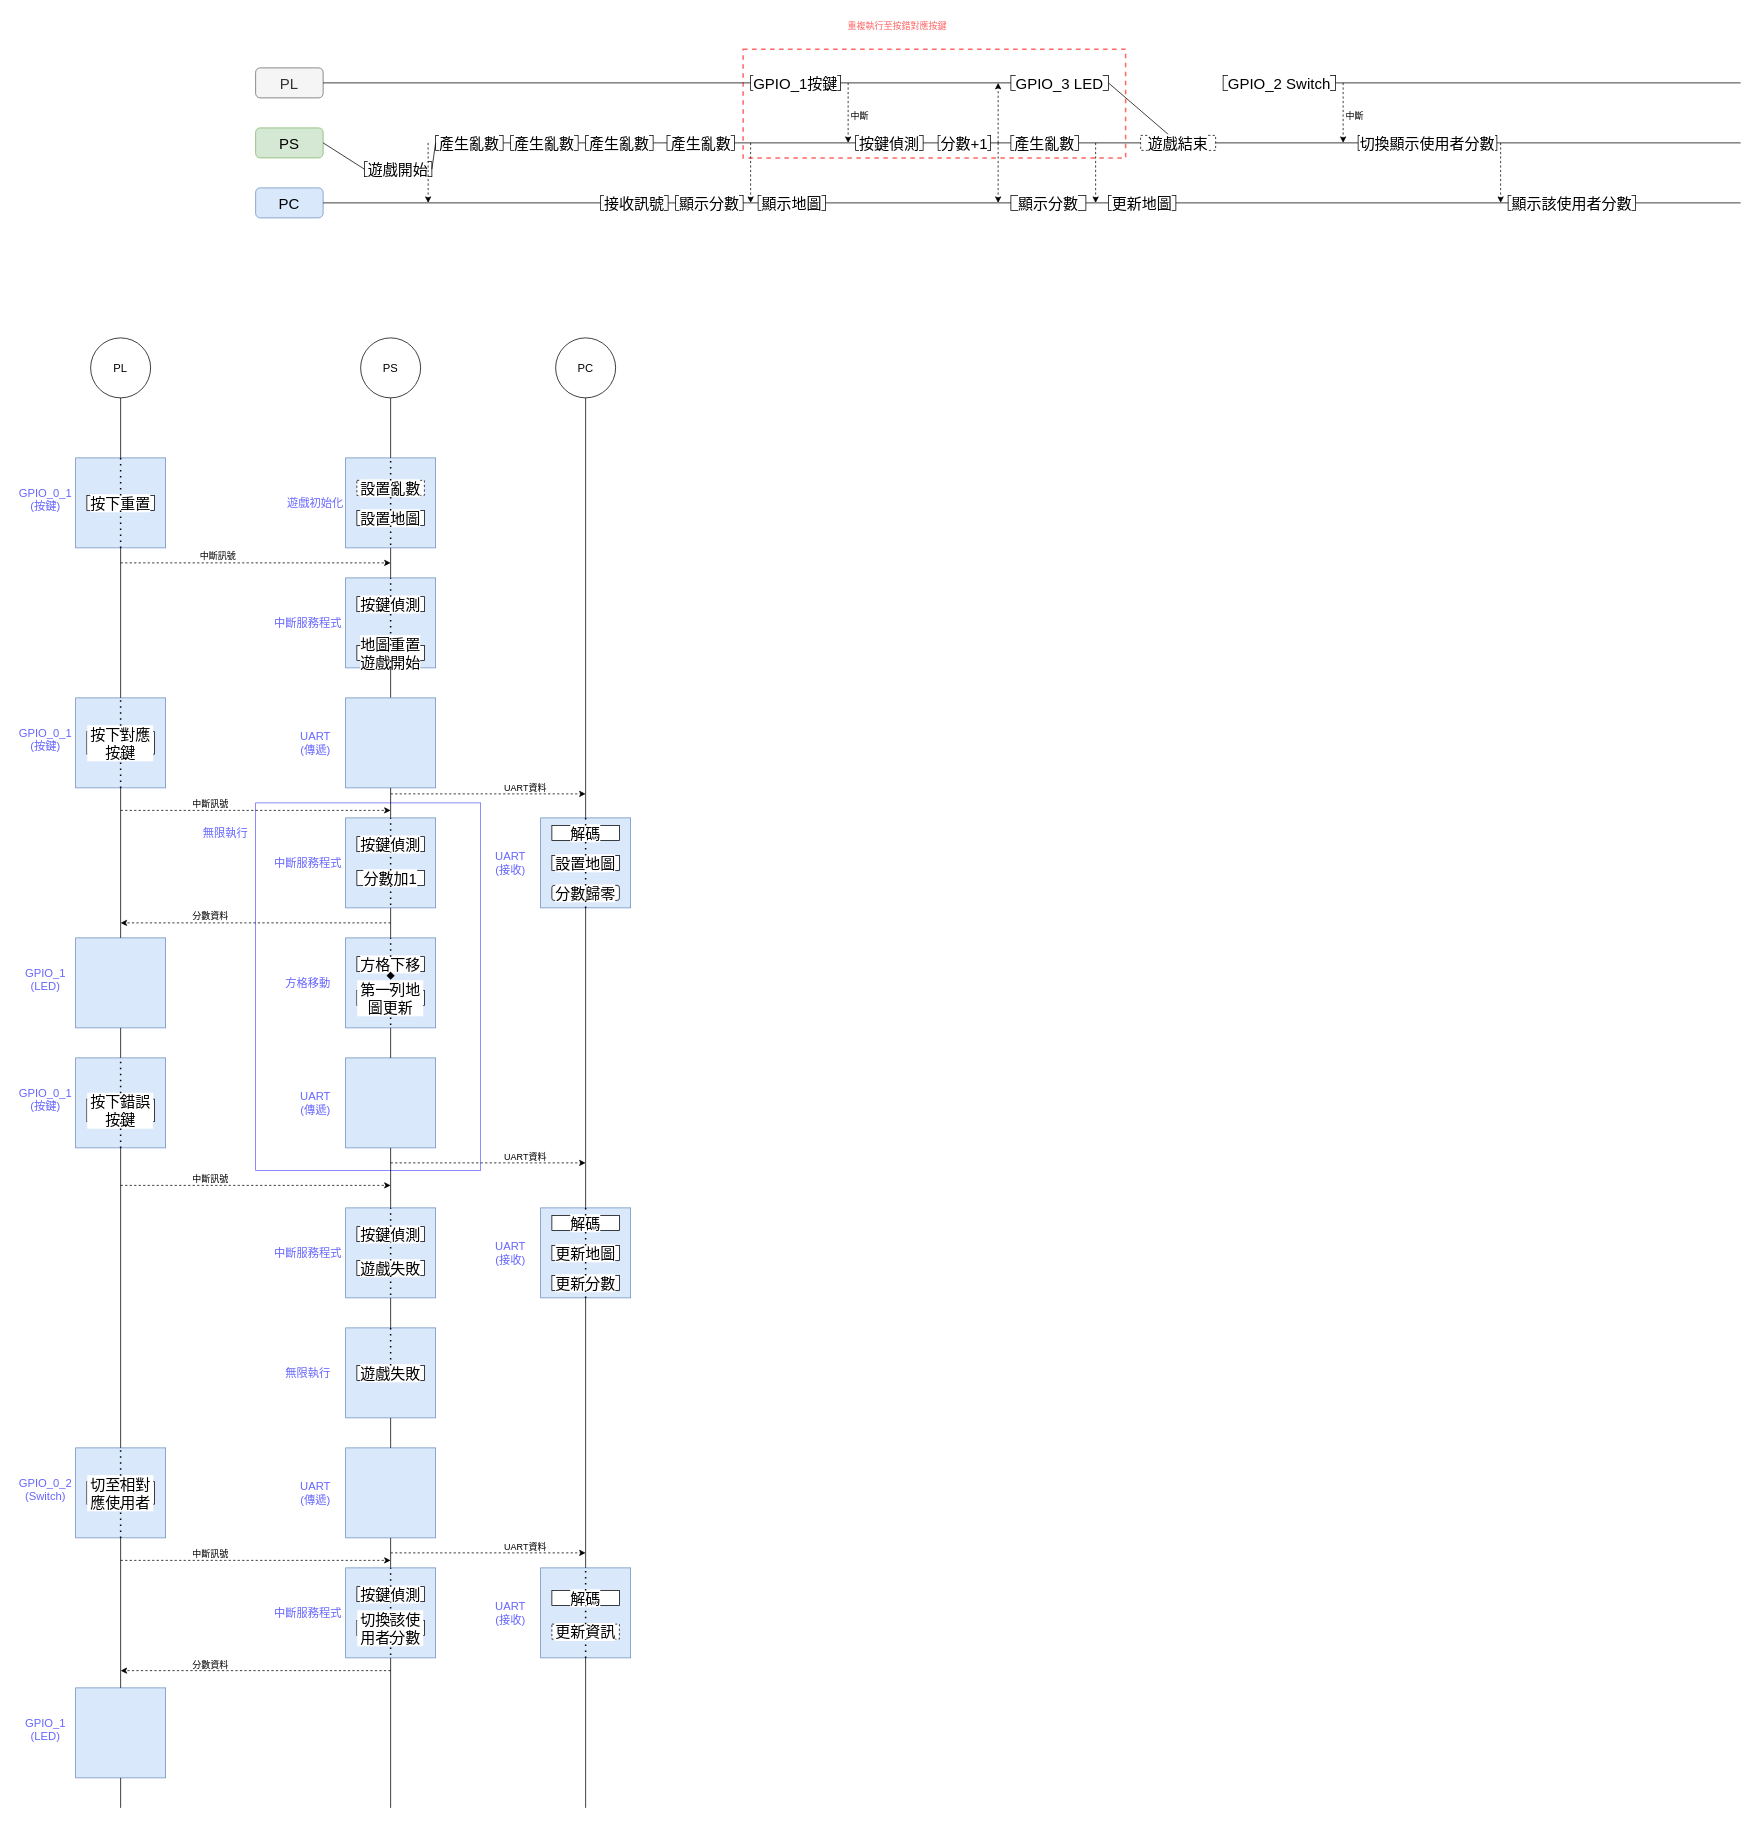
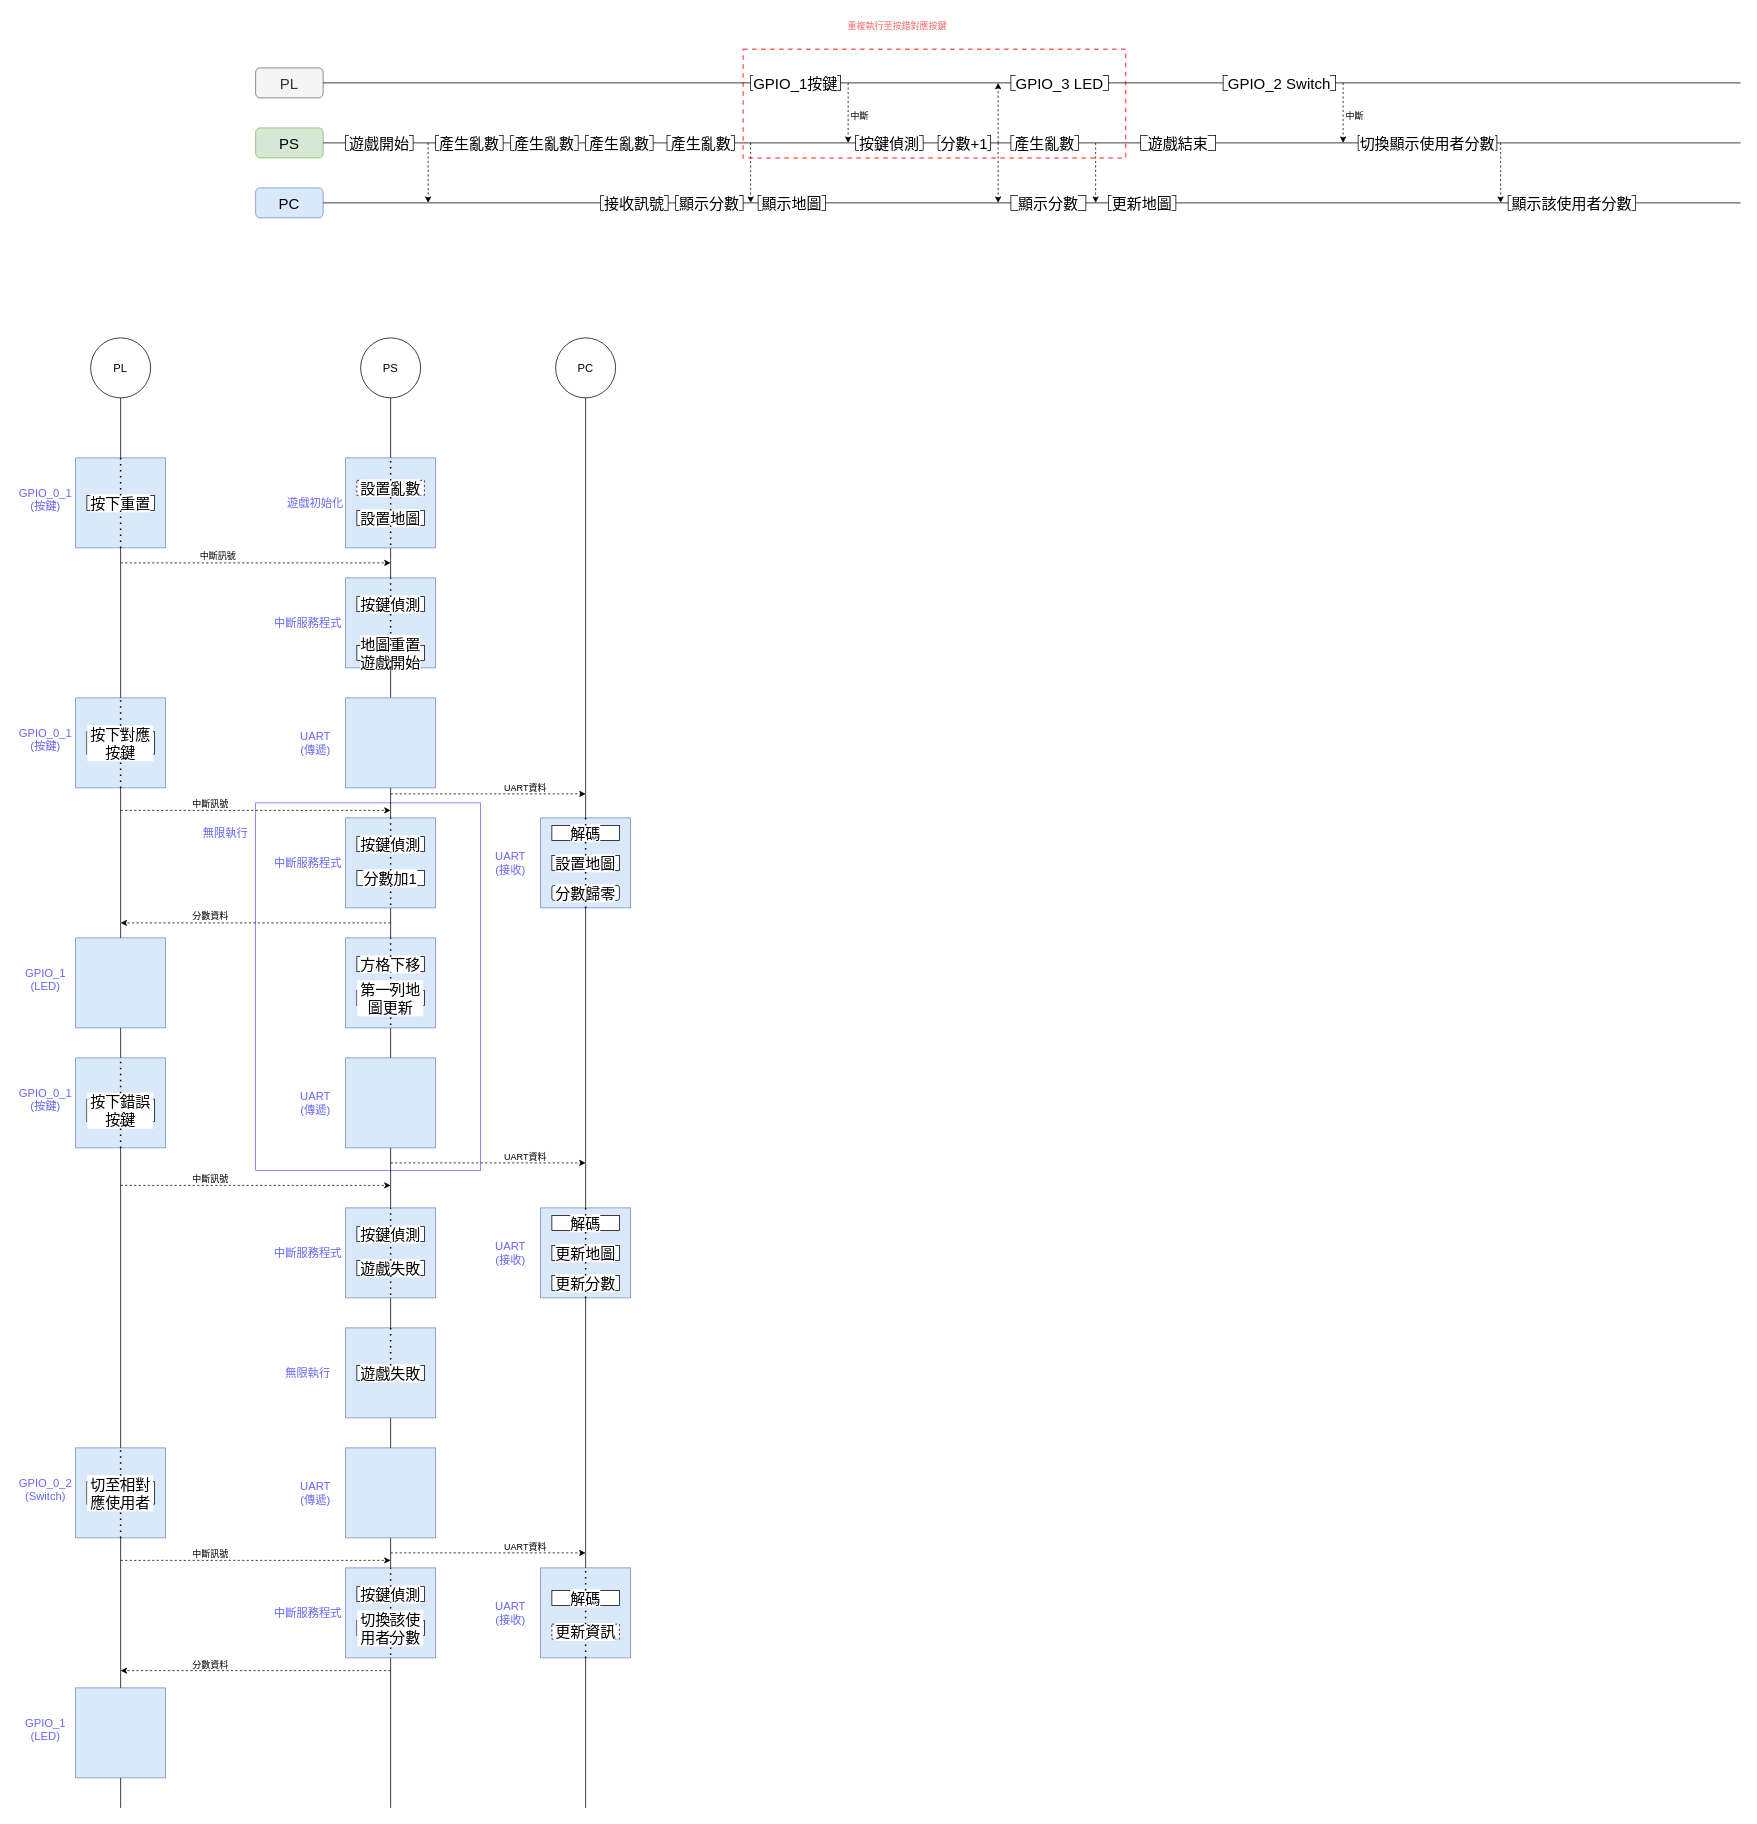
- <mxCell id="27" value="" style="endArrow=none;html=1;rounded=0;fontSize=20;exitX=1;exitY=0.5;exitDx=0;exitDy=0;" parent="1" source="24" target="33" edge="1"><mxGeometry width="50" height="50" relative="1" as="geometry"><mxPoint x="1620" y="110" as="sourcePoint" /><mxPoint x="1370" y="120" as="targetPoint" /></mxGeometry></mxCell>
+ <mxCell id="27" value="" style="endArrow=none;html=1;rounded=0;fontSize=20;entryX=0;entryY=0.5;entryDx=0;entryDy=0;exitX=1;exitY=0.5;exitDx=0;exitDy=0;" parent="1" source="24" target="25" edge="1"><mxGeometry width="50" height="50" relative="1" as="geometry"><mxPoint x="1620" y="110" as="sourcePoint" /><mxPoint x="1370" y="120" as="targetPoint" /></mxGeometry></mxCell>
- <mxCell id="33" value="&lt;span style=&quot;&quot;&gt;遊戲結束&lt;/span&gt;" style="rounded=0;whiteSpace=wrap;html=1;labelBackgroundColor=#FFFFFF;fontSize=20;dashed=1;" parent="1" vertex="1"><mxGeometry x="1520" y="180" width="100" height="20" as="geometry" /></mxCell>
+ <mxCell id="33" value="&lt;span style=&quot;&quot;&gt;遊戲結束&lt;/span&gt;" style="rounded=0;whiteSpace=wrap;html=1;labelBackgroundColor=#FFFFFF;fontSize=20;" parent="1" vertex="1"><mxGeometry x="1520" y="180" width="100" height="20" as="geometry" /></mxCell>
- <mxCell id="8" value="&lt;span style=&quot;&quot;&gt;遊戲開始&lt;/span&gt;" style="rounded=0;whiteSpace=wrap;html=1;labelBackgroundColor=#FFFFFF;fontSize=20;" parent="1" vertex="1"><mxGeometry x="485" y="215" width="90" height="20" as="geometry" /></mxCell>
+ <mxCell id="8" value="&lt;span style=&quot;&quot;&gt;遊戲開始&lt;/span&gt;" style="rounded=0;whiteSpace=wrap;html=1;labelBackgroundColor=#FFFFFF;fontSize=20;" parent="1" vertex="1"><mxGeometry x="460" y="180" width="90" height="20" as="geometry" /></mxCell>
- <mxCell id="96" value="" style="endArrow=diamond;dashed=1;html=1;dashPattern=1 3;strokeWidth=2;rounded=0;fontSize=15;exitX=0.5;exitY=0;exitDx=0;exitDy=0;entryX=0.5;entryY=1;entryDx=0;entryDy=0;" parent="1" source="94" target="93" edge="1"><mxGeometry width="50" height="50" relative="1" as="geometry"><mxPoint x="530" y="1270" as="sourcePoint" /><mxPoint x="740" y="1280" as="targetPoint" /></mxGeometry></mxCell>
+ <mxCell id="96" value="" style="endArrow=none;dashed=1;html=1;dashPattern=1 3;strokeWidth=2;rounded=0;fontSize=15;exitX=0.5;exitY=0;exitDx=0;exitDy=0;entryX=0.5;entryY=1;entryDx=0;entryDy=0;" parent="1" source="94" target="93" edge="1"><mxGeometry width="50" height="50" relative="1" as="geometry"><mxPoint x="530" y="1270" as="sourcePoint" /><mxPoint x="740" y="1280" as="targetPoint" /></mxGeometry></mxCell>
- <mxCell id="98" value="&lt;font style=&quot;font-size: 15px;&quot;&gt;方格移動&lt;br&gt;&lt;/font&gt;" style="text;html=1;strokeColor=none;fillColor=none;align=center;verticalAlign=middle;whiteSpace=wrap;rounded=0;fontColor=#6666FF;" parent="1" vertex="1"><mxGeometry x="360" y="1295" width="100" height="30" as="geometry" /></mxCell>
